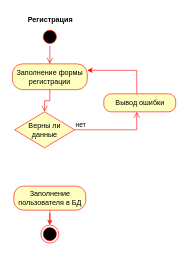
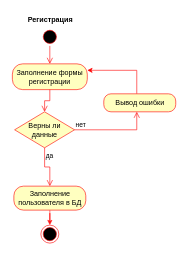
+ <mxCell id="8" value="да" style="edgeStyle=orthogonalEdgeStyle;html=1;align=left;verticalAlign=top;endArrow=open;endSize=8;strokeColor=#ff0000;rounded=0;entryX=0.5;entryY=0;entryDx=0;entryDy=0;" edge="1" parent="1" source="6" target="13"><mxGeometry x="-1" relative="1" as="geometry"><mxPoint x="82.5" y="310" as="targetPoint" /></mxGeometry></mxCell>
